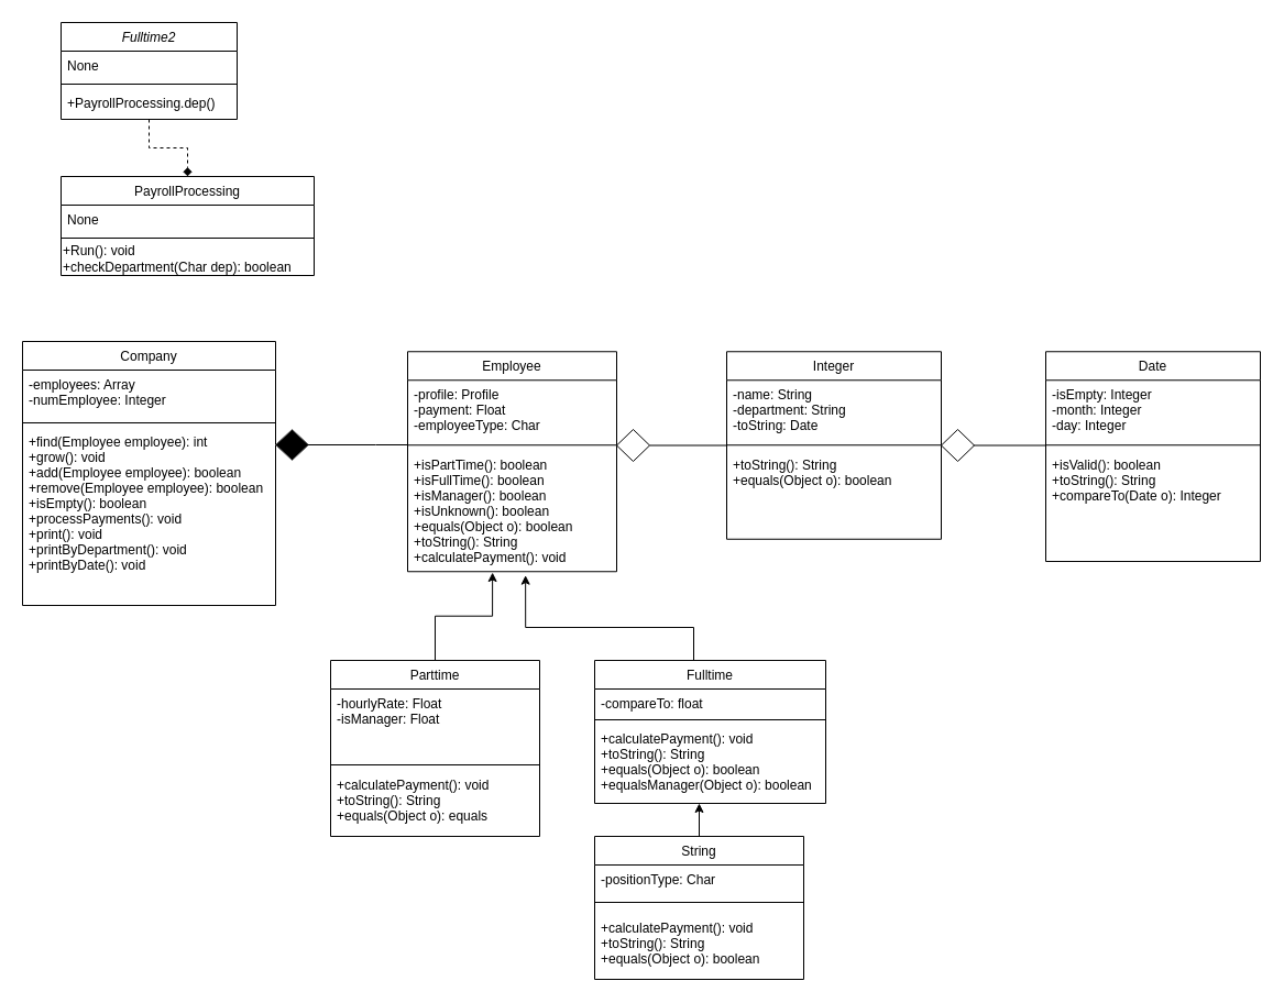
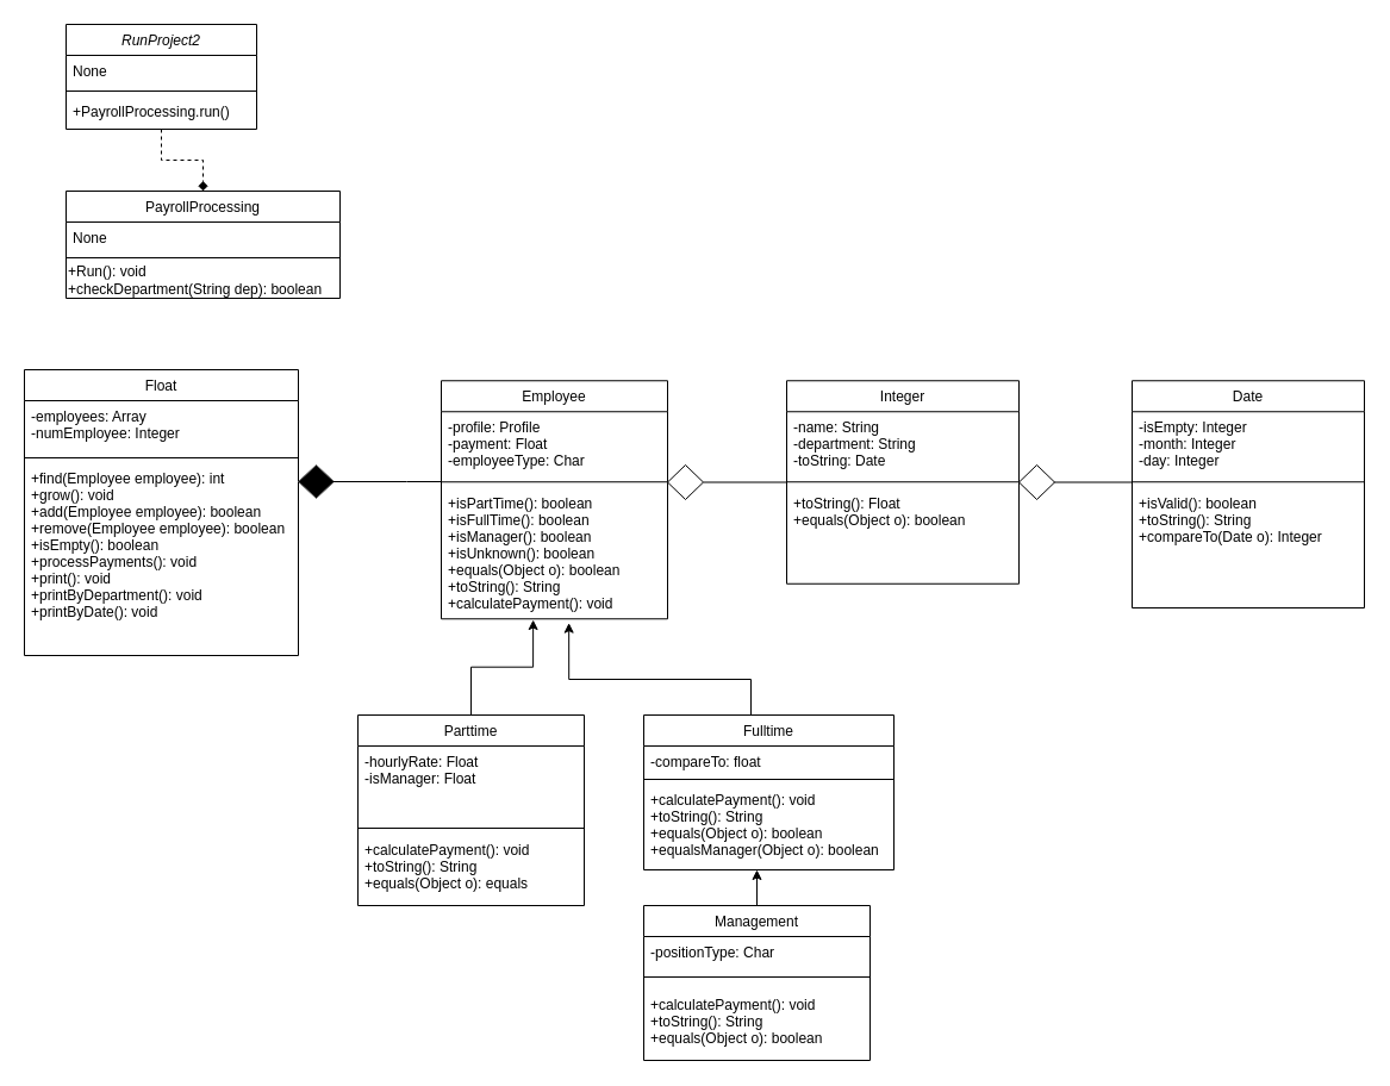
- <mxCell id="3" value="Fulltime2" style="swimlane;fontStyle=2;align=center;verticalAlign=top;childLayout=stackLayout;horizontal=1;startSize=26;horizontalStack=0;resizeParent=1;resizeLast=0;collapsible=1;marginBottom=0;rounded=0;shadow=0;strokeWidth=1;" parent="1" vertex="1"><mxGeometry x="55" y="20" width="160" height="88" as="geometry"><mxRectangle x="230" y="140" width="160" height="26" as="alternateBounds" /></mxGeometry></mxCell>
+ <mxCell id="3" value="RunProject2" style="swimlane;fontStyle=2;align=center;verticalAlign=top;childLayout=stackLayout;horizontal=1;startSize=26;horizontalStack=0;resizeParent=1;resizeLast=0;collapsible=1;marginBottom=0;rounded=0;shadow=0;strokeWidth=1;" parent="1" vertex="1"><mxGeometry x="55" y="20" width="160" height="88" as="geometry"><mxRectangle x="230" y="140" width="160" height="26" as="alternateBounds" /></mxGeometry></mxCell>
- <mxCell id="6" value="+PayrollProcessing.dep()" style="text;align=left;verticalAlign=top;spacingLeft=4;spacingRight=4;overflow=hidden;rotatable=0;points=[[0,0.5],[1,0.5]];portConstraint=eastwest;" parent="3" vertex="1"><mxGeometry y="60" width="160" height="26" as="geometry" /></mxCell>
+ <mxCell id="6" value="+PayrollProcessing.run()" style="text;align=left;verticalAlign=top;spacingLeft=4;spacingRight=4;overflow=hidden;rotatable=0;points=[[0,0.5],[1,0.5]];portConstraint=eastwest;" parent="3" vertex="1"><mxGeometry y="60" width="160" height="26" as="geometry" /></mxCell>
- <mxCell id="10" value="+Run(): void&lt;br&gt;+checkDepartment(Char dep): boolean" style="text;html=1;align=left;verticalAlign=middle;resizable=0;points=[];autosize=1;" parent="7" vertex="1"><mxGeometry y="60" width="230" height="30" as="geometry" /></mxCell>
+ <mxCell id="10" value="+Run(): void&lt;br&gt;+checkDepartment(String dep): boolean" style="text;html=1;align=left;verticalAlign=middle;resizable=0;points=[];autosize=1;" parent="7" vertex="1"><mxGeometry y="60" width="230" height="30" as="geometry" /></mxCell>
- <mxCell id="11" value="Company" style="swimlane;fontStyle=0;align=center;verticalAlign=top;childLayout=stackLayout;horizontal=1;startSize=26;horizontalStack=0;resizeParent=1;resizeLast=0;collapsible=1;marginBottom=0;rounded=0;shadow=0;strokeWidth=1;" parent="1" vertex="1"><mxGeometry x="20" y="310" width="230" height="240" as="geometry"><mxRectangle x="340" y="380" width="170" height="26" as="alternateBounds" /></mxGeometry></mxCell>
+ <mxCell id="11" value="Float" style="swimlane;fontStyle=0;align=center;verticalAlign=top;childLayout=stackLayout;horizontal=1;startSize=26;horizontalStack=0;resizeParent=1;resizeLast=0;collapsible=1;marginBottom=0;rounded=0;shadow=0;strokeWidth=1;" parent="1" vertex="1"><mxGeometry x="20" y="310" width="230" height="240" as="geometry"><mxRectangle x="340" y="380" width="170" height="26" as="alternateBounds" /></mxGeometry></mxCell>
- <mxCell id="24" value="+toString(): String&#10;+equals(Object o): boolean" style="text;align=left;verticalAlign=top;spacingLeft=4;spacingRight=4;overflow=hidden;rotatable=0;points=[[0,0.5],[1,0.5]];portConstraint=eastwest;" parent="21" vertex="1"><mxGeometry y="90" width="195" height="80" as="geometry" /></mxCell>
+ <mxCell id="24" value="+toString(): Float&#10;+equals(Object o): boolean" style="text;align=left;verticalAlign=top;spacingLeft=4;spacingRight=4;overflow=hidden;rotatable=0;points=[[0,0.5],[1,0.5]];portConstraint=eastwest;" parent="21" vertex="1"><mxGeometry y="90" width="195" height="80" as="geometry" /></mxCell>
- <mxCell id="43" value="String" style="swimlane;fontStyle=0;align=center;verticalAlign=top;childLayout=stackLayout;horizontal=1;startSize=26;horizontalStack=0;resizeParent=1;resizeLast=0;collapsible=1;marginBottom=0;rounded=0;shadow=0;strokeWidth=1;" parent="1" vertex="1"><mxGeometry x="540" y="760" width="190" height="130" as="geometry"><mxRectangle x="550" y="140" width="160" height="26" as="alternateBounds" /></mxGeometry></mxCell>
+ <mxCell id="43" value="Management" style="swimlane;fontStyle=0;align=center;verticalAlign=top;childLayout=stackLayout;horizontal=1;startSize=26;horizontalStack=0;resizeParent=1;resizeLast=0;collapsible=1;marginBottom=0;rounded=0;shadow=0;strokeWidth=1;" parent="1" vertex="1"><mxGeometry x="540" y="760" width="190" height="130" as="geometry"><mxRectangle x="550" y="140" width="160" height="26" as="alternateBounds" /></mxGeometry></mxCell>
